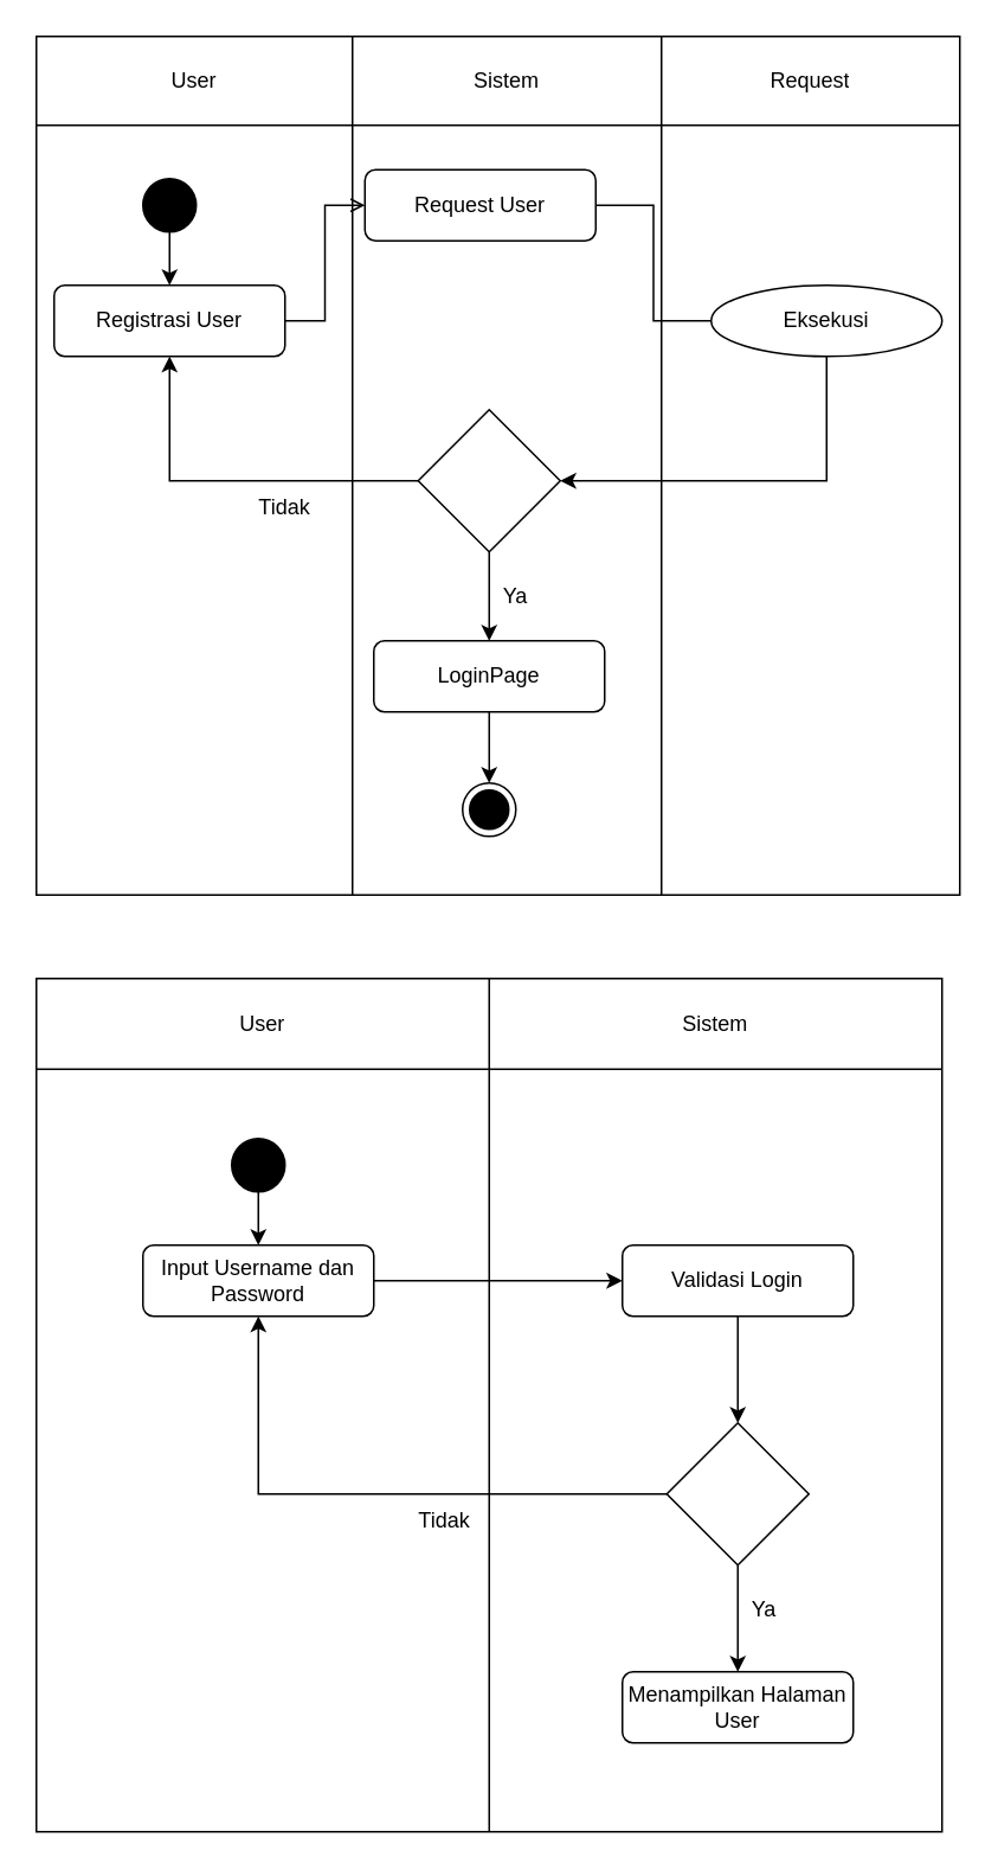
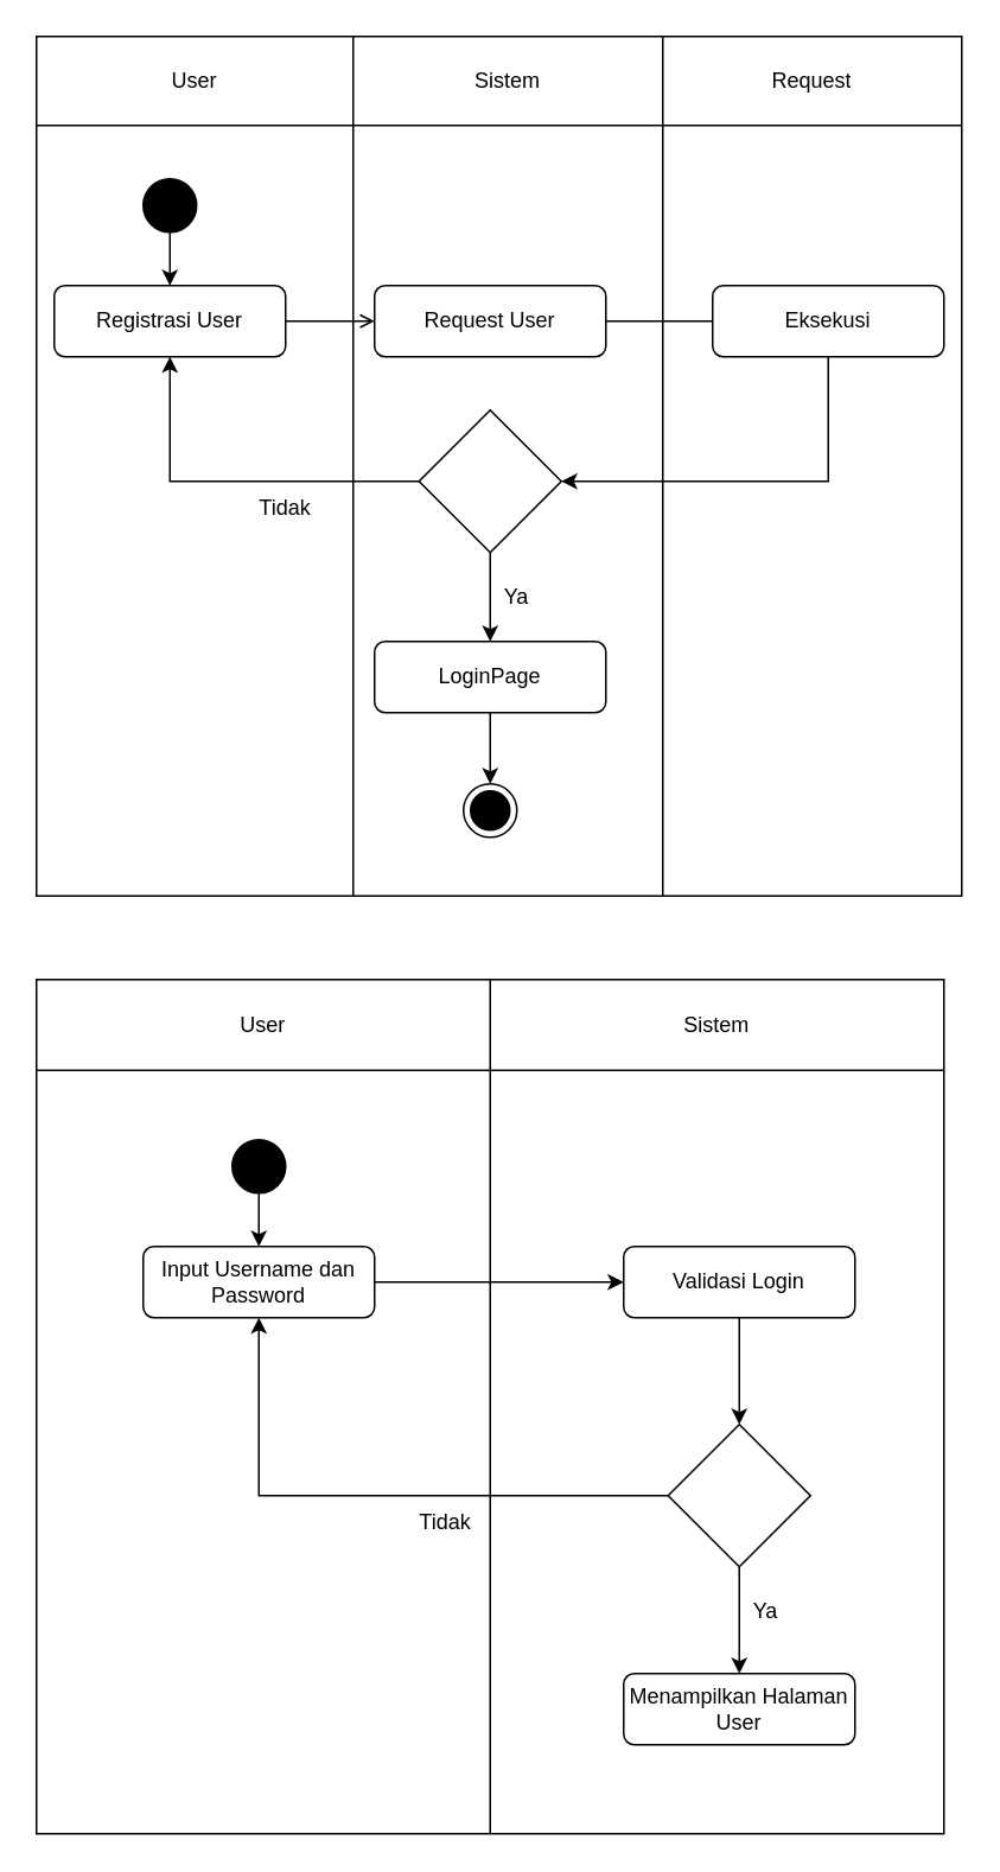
- <mxCell id="16" value="Request User" style="rounded=1;whiteSpace=wrap;html=1;" parent="1" vertex="1"><mxGeometry x="205" y="95" width="130" height="40" as="geometry" /></mxCell>
+ <mxCell id="16" value="Request User" style="rounded=1;whiteSpace=wrap;html=1;" parent="1" vertex="1"><mxGeometry x="210" y="160" width="130" height="40" as="geometry" /></mxCell>
- <mxCell id="18" value="Eksekusi" style="ellipse;whiteSpace=wrap;html=1;" parent="1" vertex="1"><mxGeometry x="400" y="160" width="130" height="40" as="geometry" /></mxCell>
+ <mxCell id="18" value="Eksekusi" style="rounded=1;whiteSpace=wrap;html=1;" parent="1" vertex="1"><mxGeometry x="400" y="160" width="130" height="40" as="geometry" /></mxCell>
